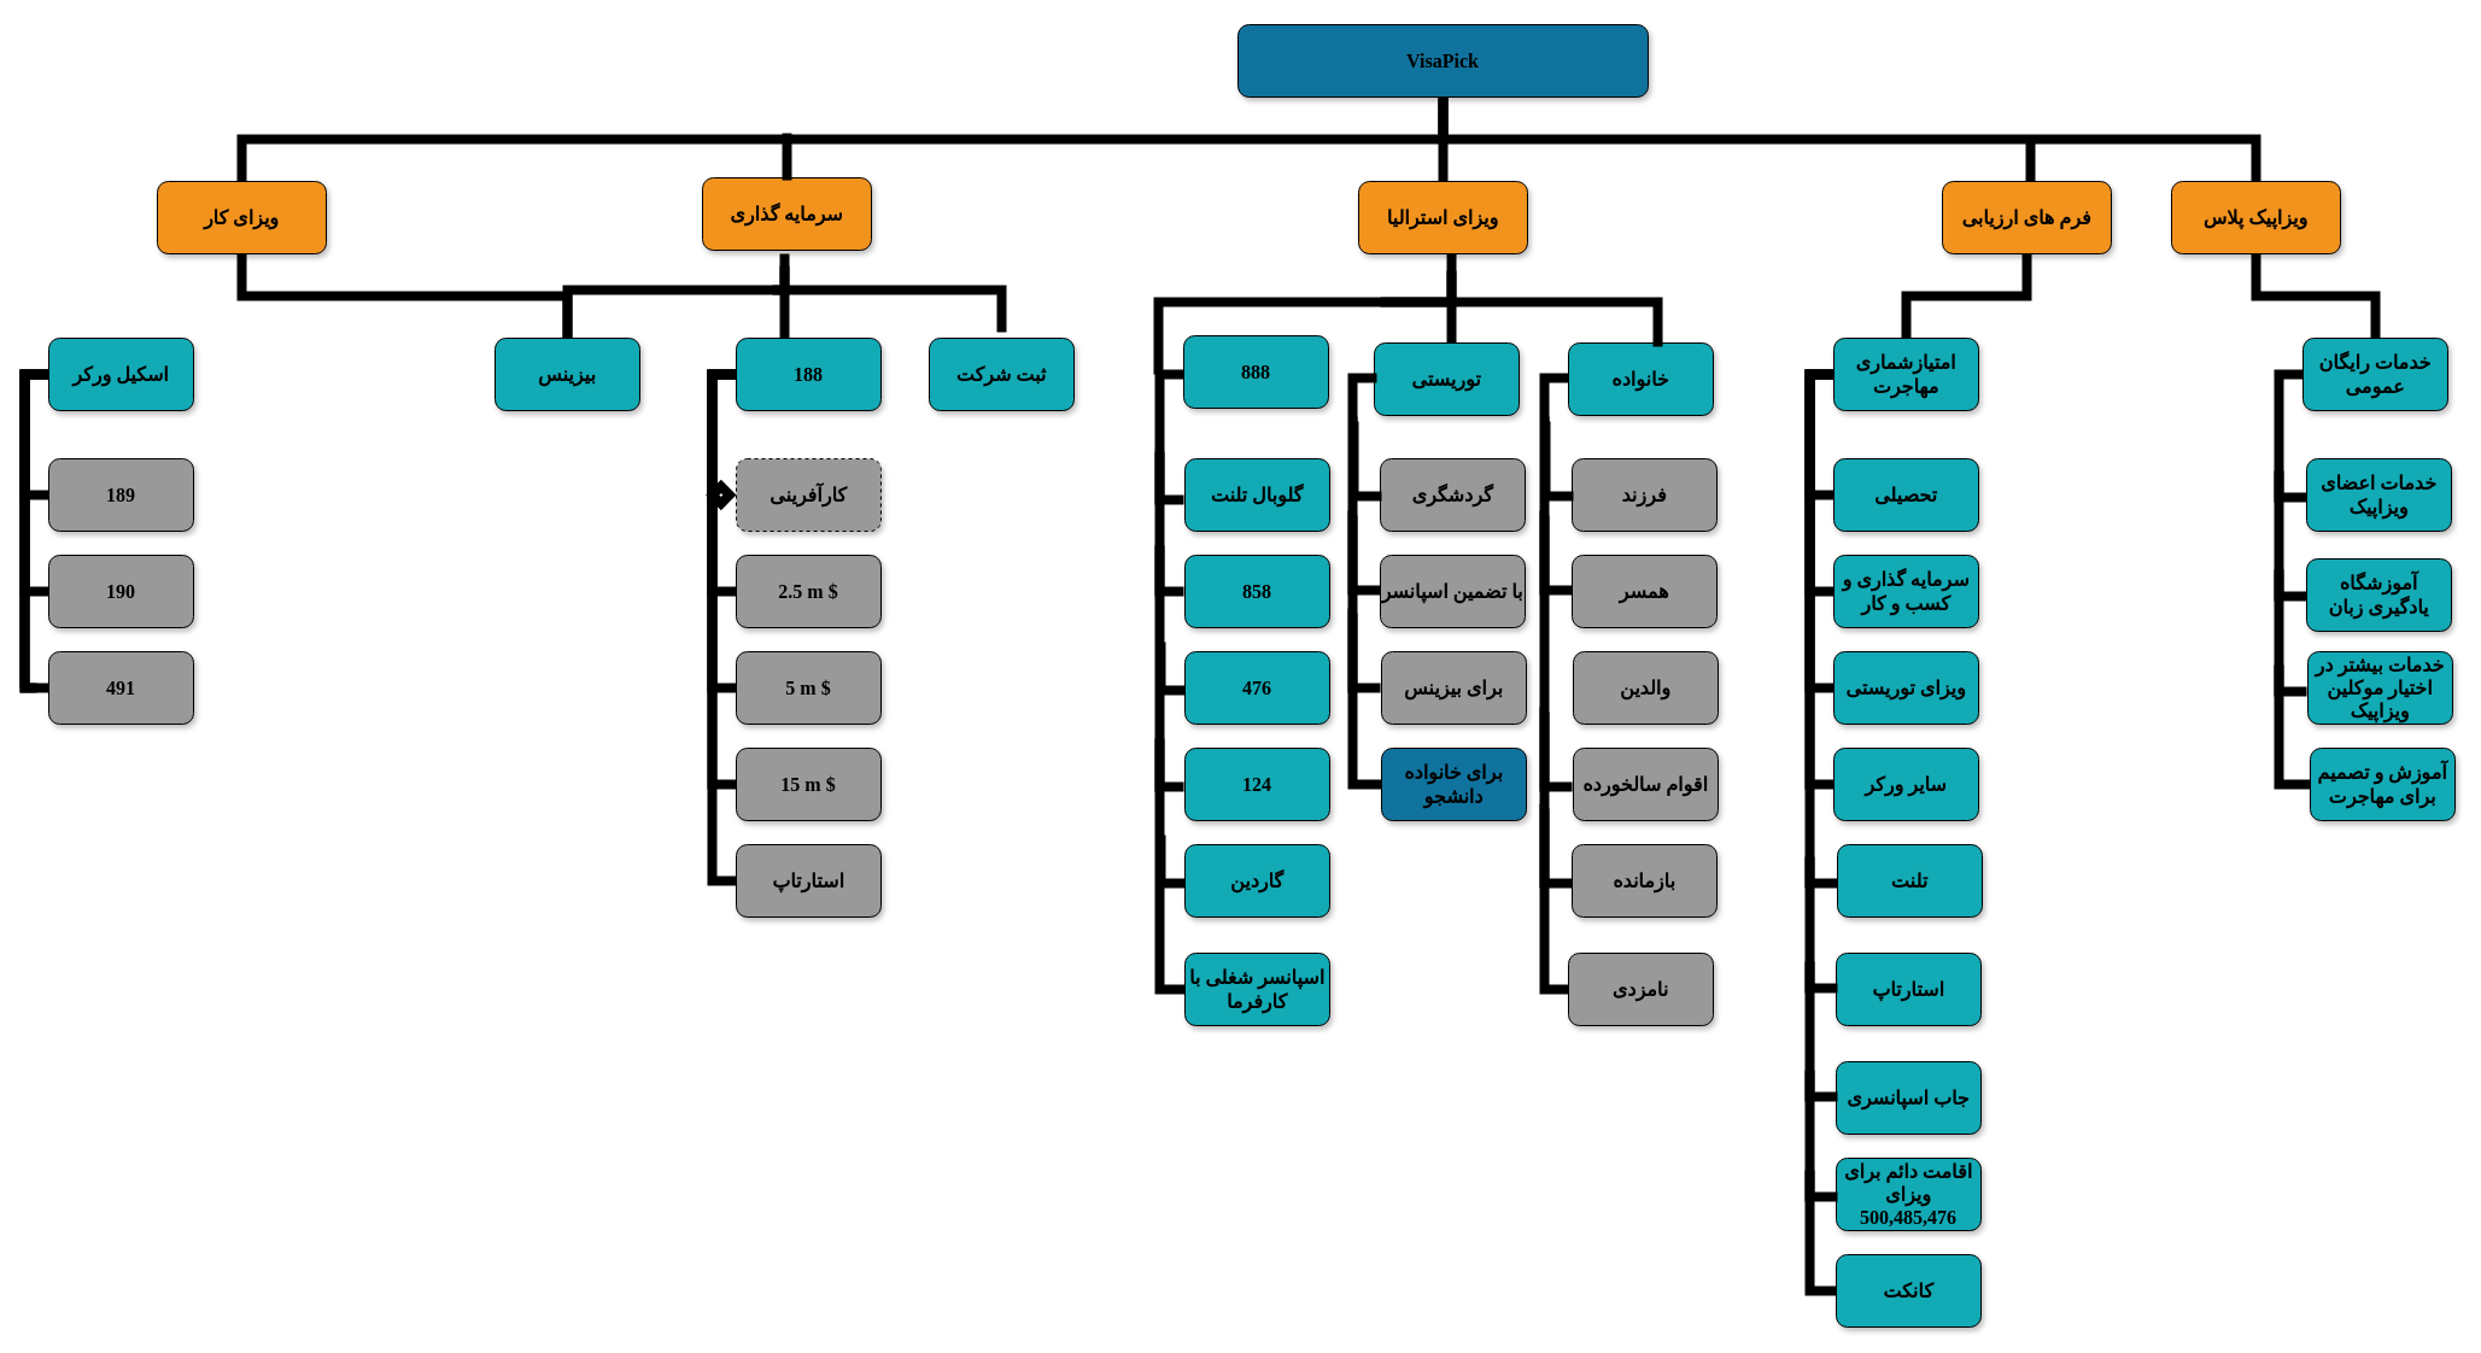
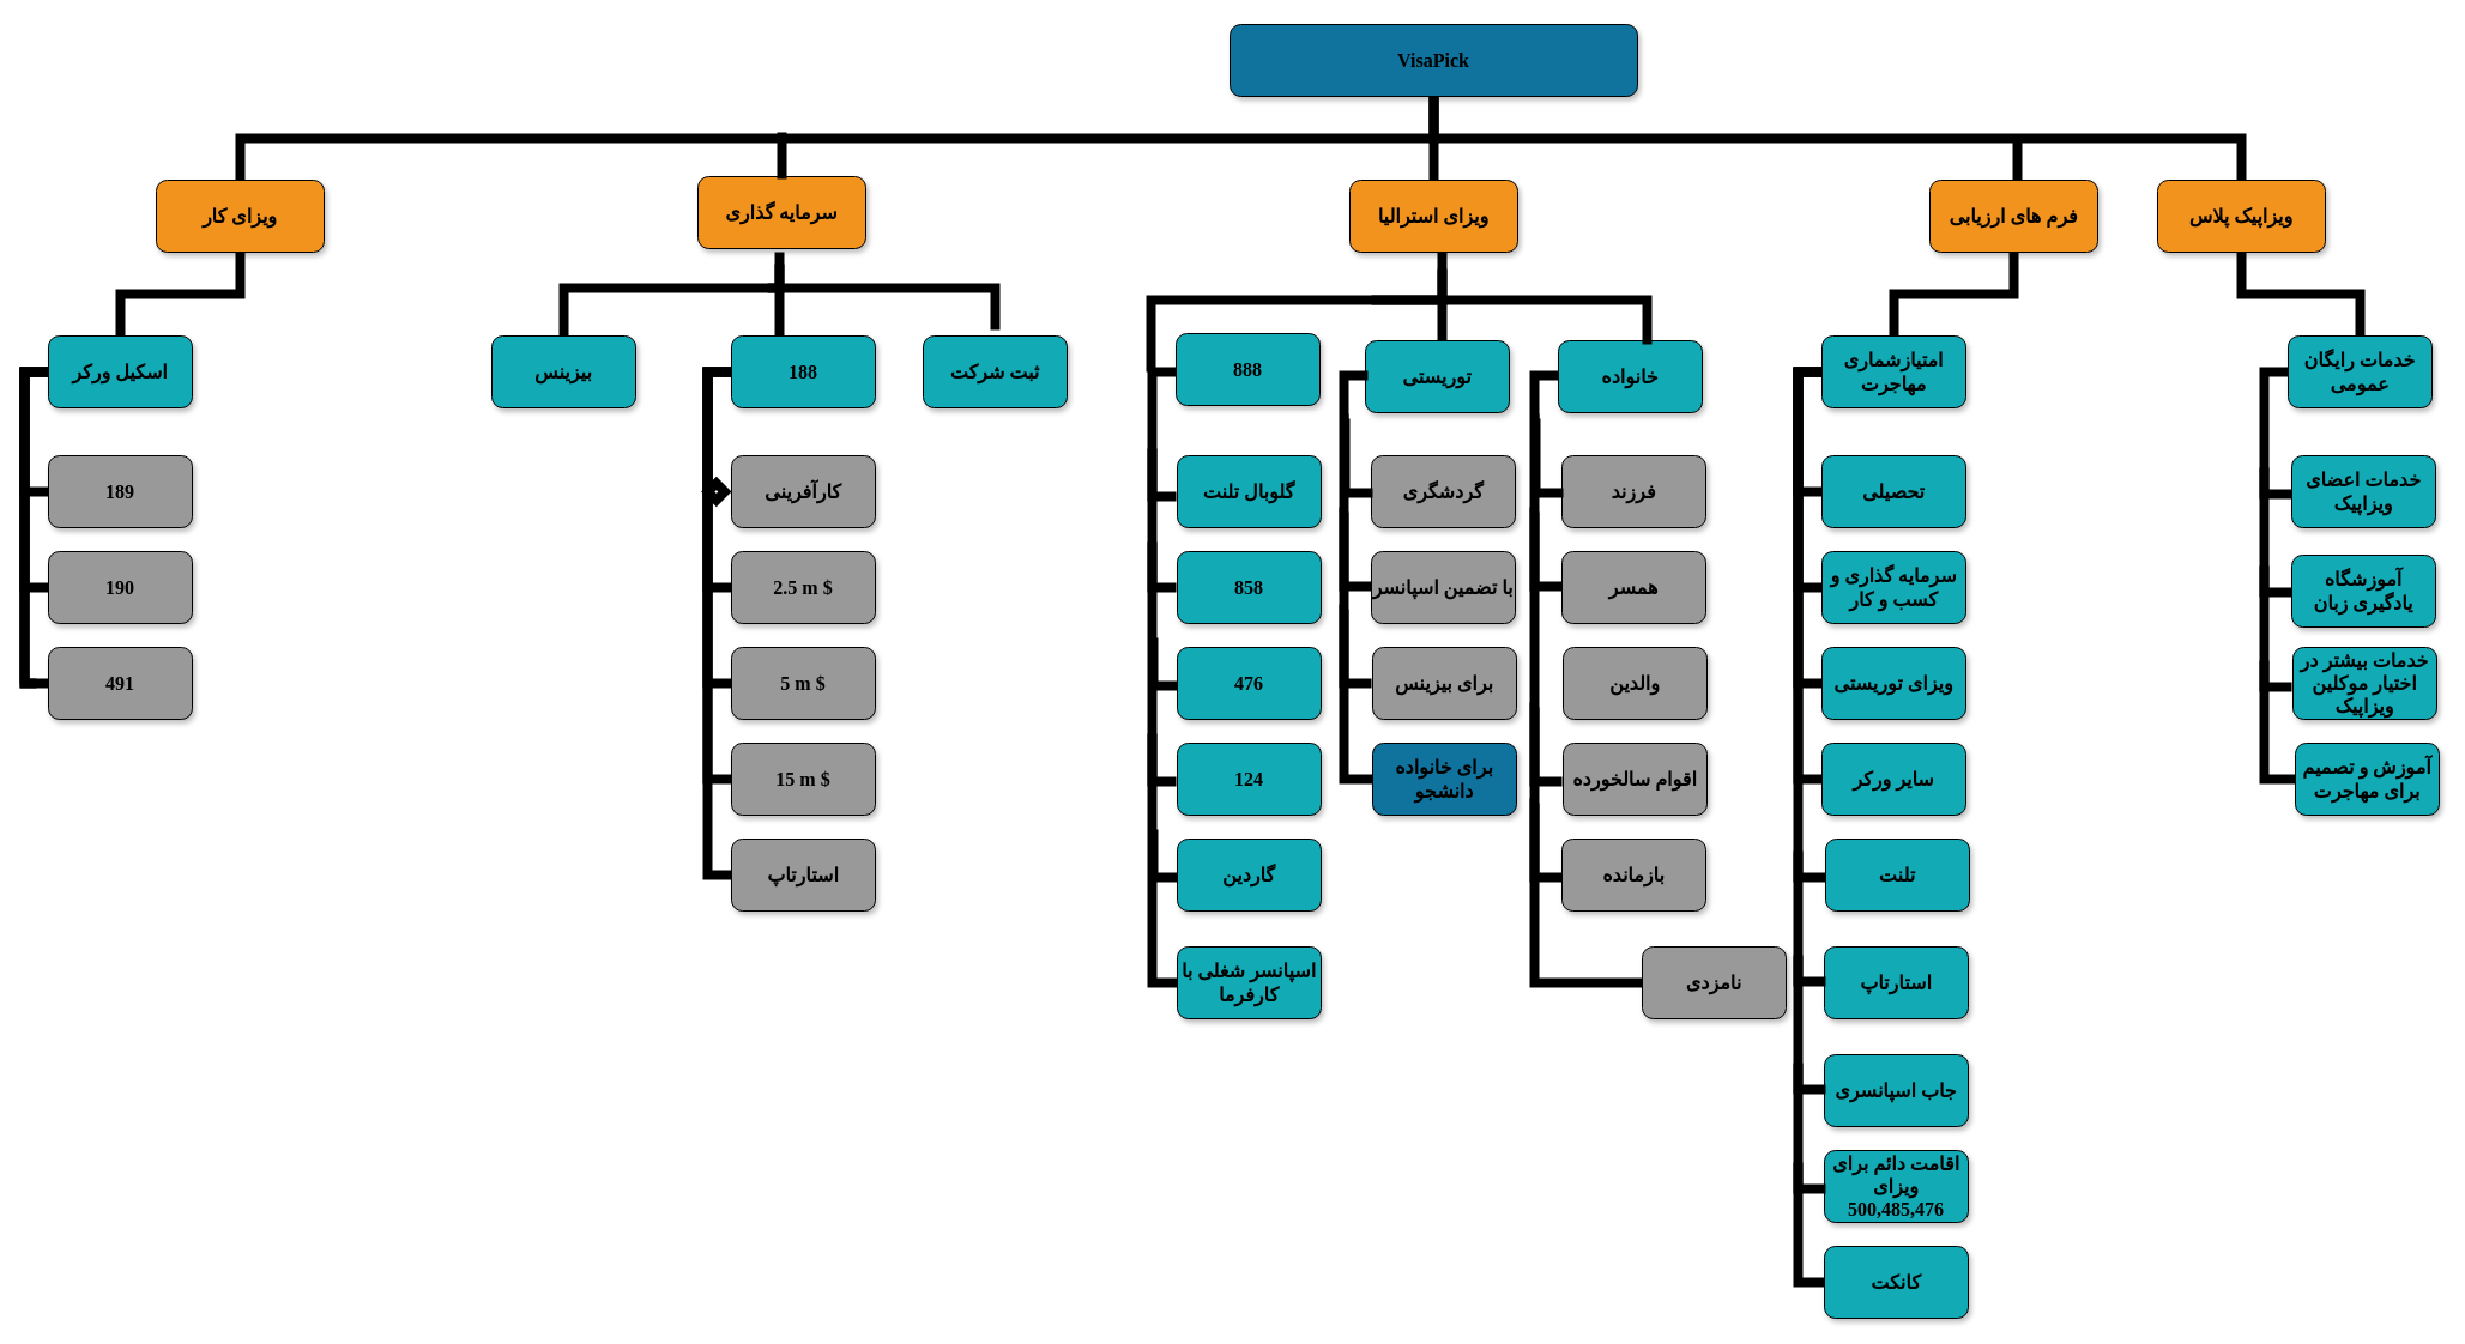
- <mxCell id="18" value="" style="edgeStyle=elbowEdgeStyle;elbow=vertical;rounded=0;fontColor=#000000;endArrow=none;endFill=0;strokeWidth=8;strokeColor=#000000;fontSize=16;fontStyle=1;fontFamily=Tahoma;" parent="1" source="3" target="11" edge="1"><mxGeometry width="100" height="100" relative="1" as="geometry"><mxPoint x="-10" y="270" as="sourcePoint" /><mxPoint x="90" y="170" as="targetPoint" /></mxGeometry></mxCell>
+ <mxCell id="18" value="" style="edgeStyle=elbowEdgeStyle;elbow=vertical;rounded=0;fontColor=#000000;endArrow=none;endFill=0;strokeWidth=8;strokeColor=#000000;fontSize=16;fontStyle=1;fontFamily=Tahoma;" parent="1" source="3" target="7" edge="1"><mxGeometry width="100" height="100" relative="1" as="geometry"><mxPoint x="-10" y="270" as="sourcePoint" /><mxPoint x="90" y="170" as="targetPoint" /></mxGeometry></mxCell>
- <mxCell id="13" value="کارآفرینی" style="whiteSpace=wrap;rounded=1;fillColor=#999999;strokeColor=#000000;shadow=1;fontColor=#000000;fontStyle=1;fontSize=16;fontFamily=Tahoma;dashed=1;" parent="1" vertex="1"><mxGeometry x="610" y="380" width="120" height="60" as="geometry" /></mxCell>
+ <mxCell id="13" value="کارآفرینی" style="whiteSpace=wrap;rounded=1;fillColor=#999999;strokeColor=#000000;shadow=1;fontColor=#000000;fontStyle=1;fontSize=16;fontFamily=Tahoma;" parent="1" vertex="1"><mxGeometry x="610" y="380" width="120" height="60" as="geometry" /></mxCell>
- <mxCell id="90" value="نامزدی" style="whiteSpace=wrap;rounded=1;fillColor=#999999;strokeColor=#000000;shadow=1;fontColor=#000000;fontStyle=1;fontSize=16;fontFamily=Tahoma;" vertex="1" parent="1"><mxGeometry x="1300" y="790" width="120" height="60" as="geometry" /></mxCell>
+ <mxCell id="90" value="نامزدی" style="whiteSpace=wrap;rounded=1;fillColor=#999999;strokeColor=#000000;shadow=1;fontColor=#000000;fontStyle=1;fontSize=16;fontFamily=Tahoma;" vertex="1" parent="1"><mxGeometry x="1370" y="790" width="120" height="60" as="geometry" /></mxCell>
